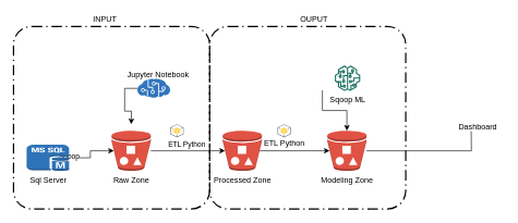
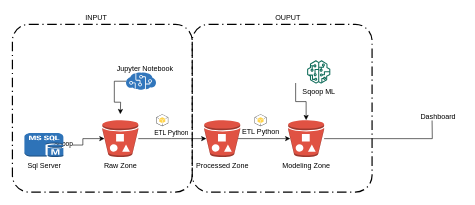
- <mxCell id="9" value="Modeling Zone" style="outlineConnect=0;dashed=0;verticalLabelPosition=bottom;verticalAlign=top;align=center;html=1;shape=mxgraph.aws3.bucket_with_objects;fillColor=#E05243;gradientColor=none;" vertex="1" parent="2"><mxGeometry x="480" y="180" width="60" height="61.5" as="geometry" /></mxCell>
+ <mxCell id="9" value="Modeling Zone" style="outlineConnect=0;dashed=0;verticalLabelPosition=bottom;verticalAlign=top;align=center;html=1;shape=mxgraph.aws3.bucket_with_objects;fillColor=#E05243;gradientColor=none;" vertex="1" parent="2"><mxGeometry x="460" y="180" width="60" height="61.5" as="geometry" /></mxCell>
